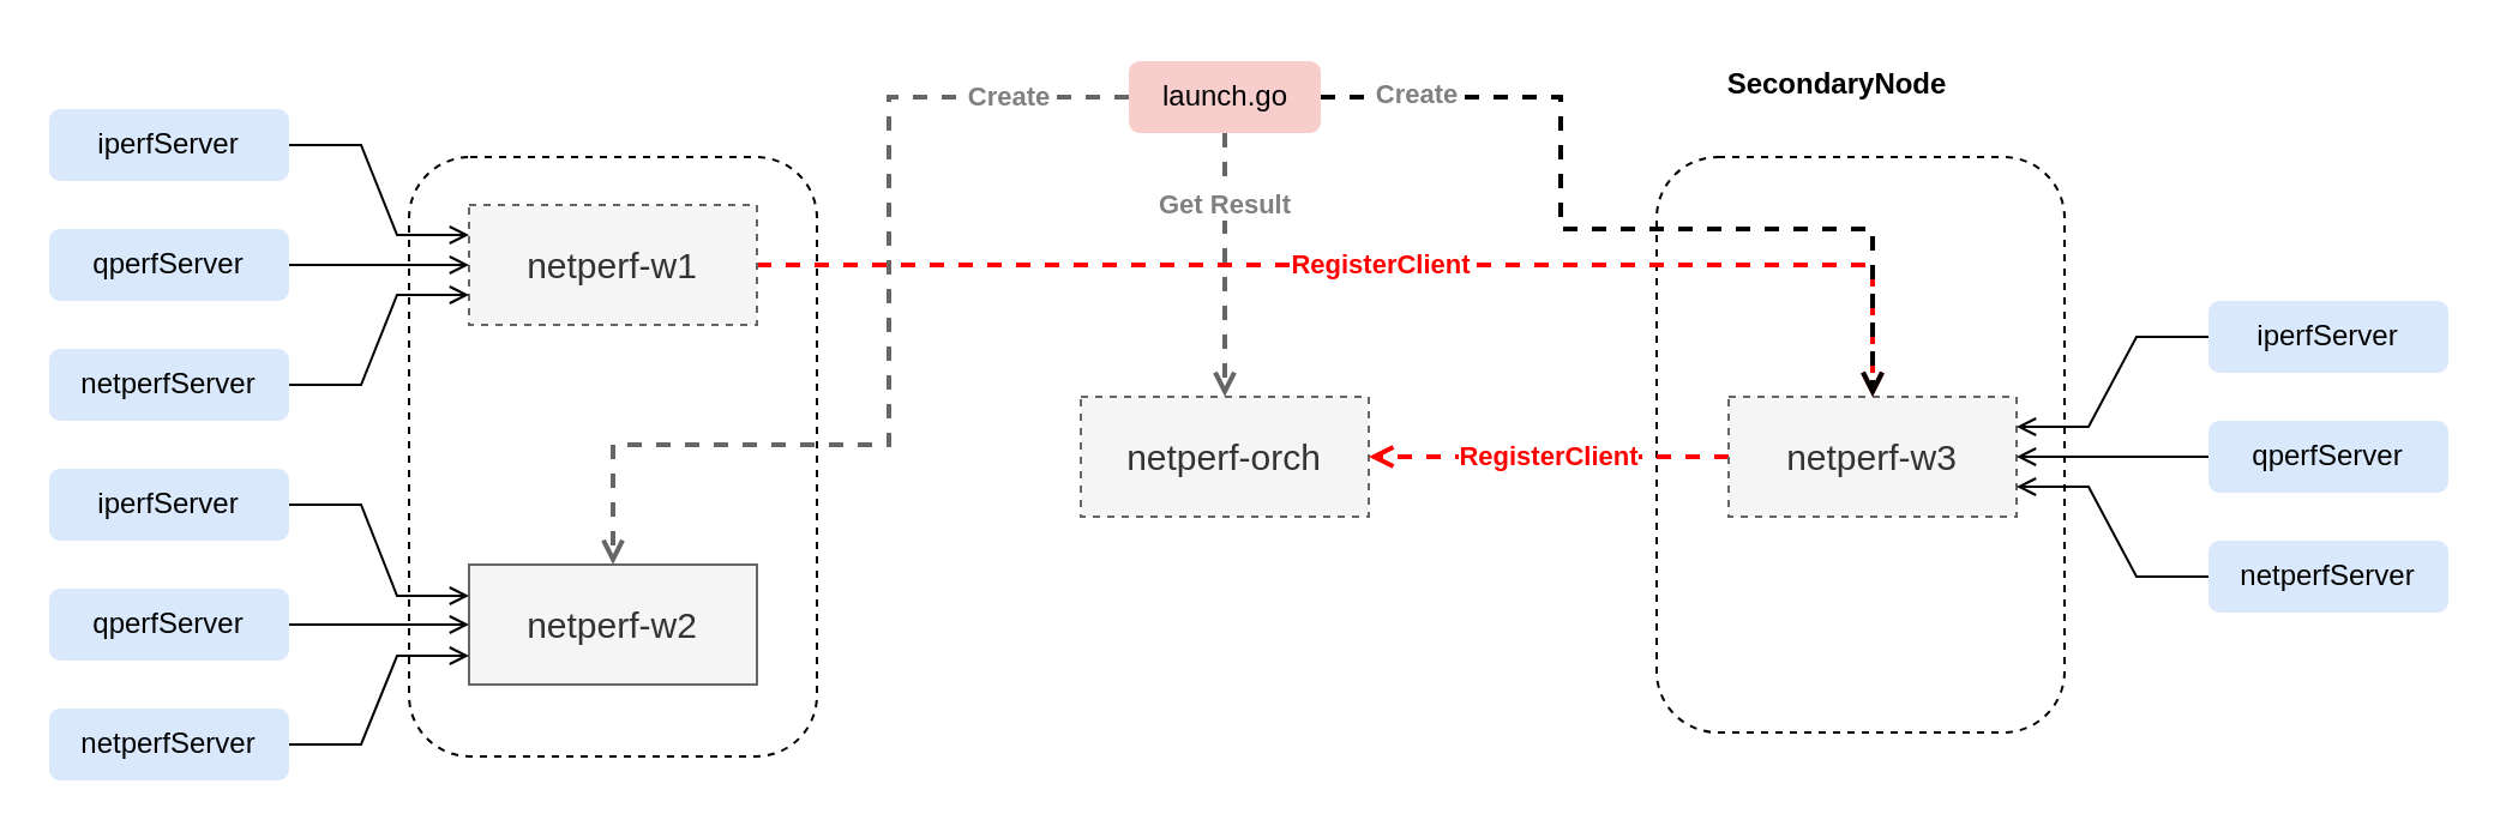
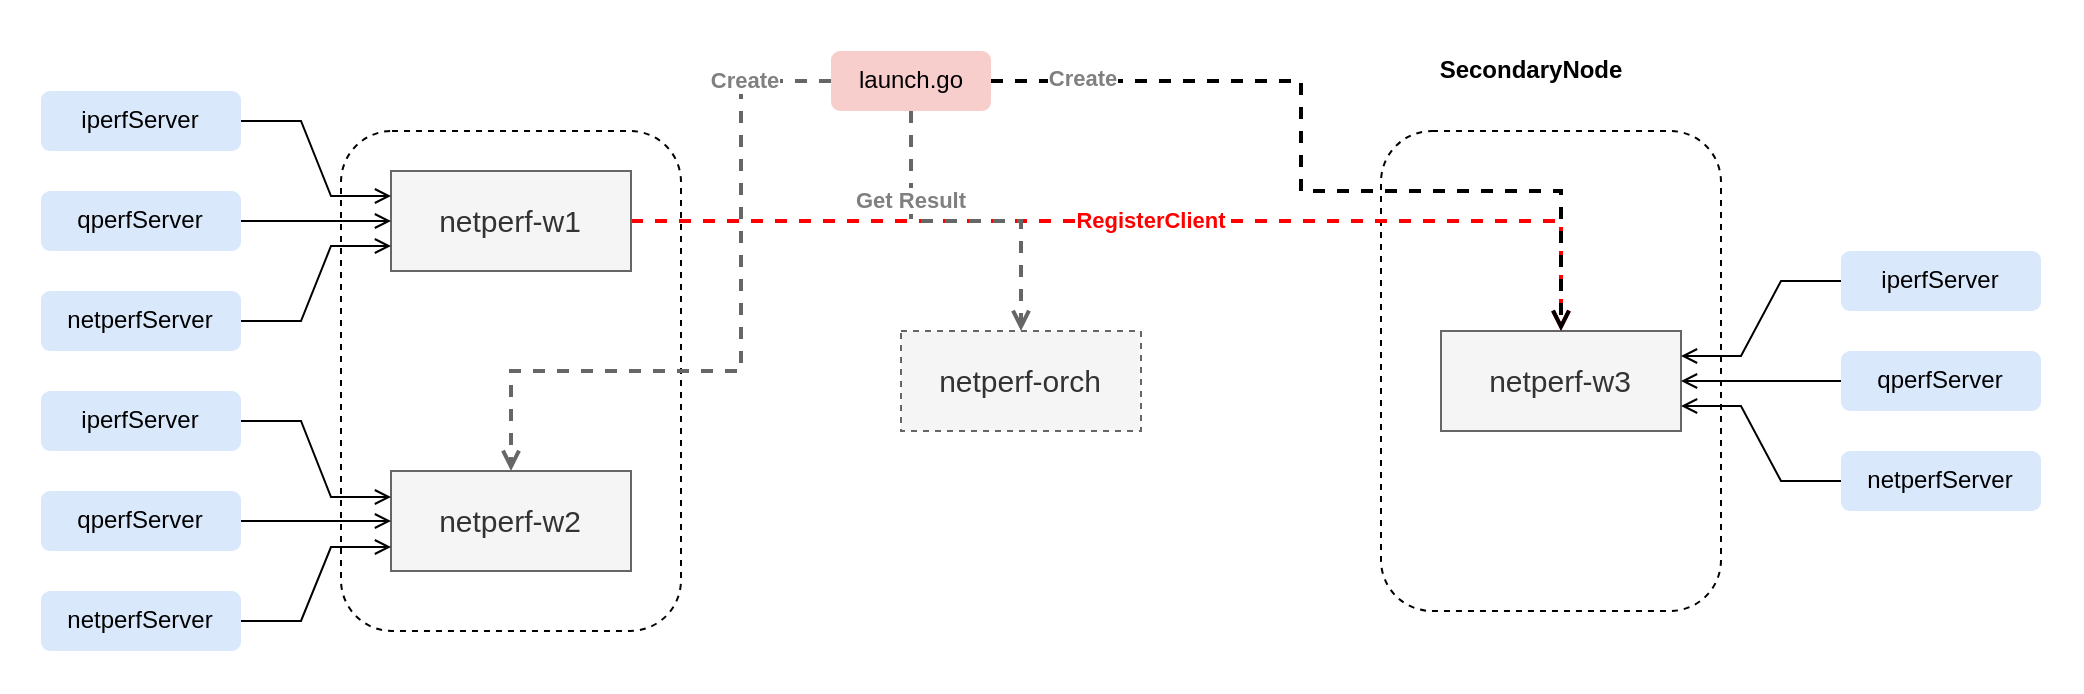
- <mxCell id="33" value="launch.go" style="text;html=1;align=center;verticalAlign=middle;resizable=0;points=[];autosize=1;strokeColor=none;fillColor=#f8cecc;rounded=1;" vertex="1" parent="1"><mxGeometry x="470" y="25" width="80" height="30" as="geometry" /></mxCell>
+ <mxCell id="33" value="launch.go" style="text;html=1;align=center;verticalAlign=middle;resizable=0;points=[];autosize=1;strokeColor=none;fillColor=#f8cecc;rounded=1;" vertex="1" parent="1"><mxGeometry x="415" y="25" width="80" height="30" as="geometry" /></mxCell>
- <mxCell id="7" value="netperf-w1" style="rounded=0;whiteSpace=wrap;html=1;fontSize=15;fillColor=#f5f5f5;fontColor=#333333;strokeColor=#666666;dashed=1;" parent="1" vertex="1"><mxGeometry x="195" y="85" width="120" height="50" as="geometry" /></mxCell>
+ <mxCell id="7" value="netperf-w1" style="rounded=0;whiteSpace=wrap;html=1;fontSize=15;fillColor=#f5f5f5;fontColor=#333333;strokeColor=#666666;" parent="1" vertex="1"><mxGeometry x="195" y="85" width="120" height="50" as="geometry" /></mxCell>
- <mxCell id="9" value="RegisterClient" style="edgeStyle=orthogonalEdgeStyle;rounded=0;orthogonalLoop=1;jettySize=auto;html=1;exitX=0;exitY=0.5;exitDx=0;exitDy=0;entryX=1;entryY=0.5;entryDx=0;entryDy=0;dashed=1;endArrow=open;endFill=0;strokeWidth=2;fontStyle=1;fillColor=#f8cecc;strokeColor=#FF0000;fontColor=#FF0000;" edge="1" parent="1" source="10" target="5"><mxGeometry relative="1" as="geometry"><mxPoint as="offset" /></mxGeometry></mxCell>
- <mxCell id="10" value="netperf-w3" style="rounded=0;whiteSpace=wrap;html=1;fontSize=15;fillColor=#f5f5f5;fontColor=#333333;strokeColor=#666666;dashed=1;" parent="1" vertex="1"><mxGeometry x="720" y="165" width="120" height="50" as="geometry" /></mxCell>
+ <mxCell id="10" value="netperf-w3" style="rounded=0;whiteSpace=wrap;html=1;fontSize=15;fillColor=#f5f5f5;fontColor=#333333;strokeColor=#666666;" parent="1" vertex="1"><mxGeometry x="720" y="165" width="120" height="50" as="geometry" /></mxCell>
